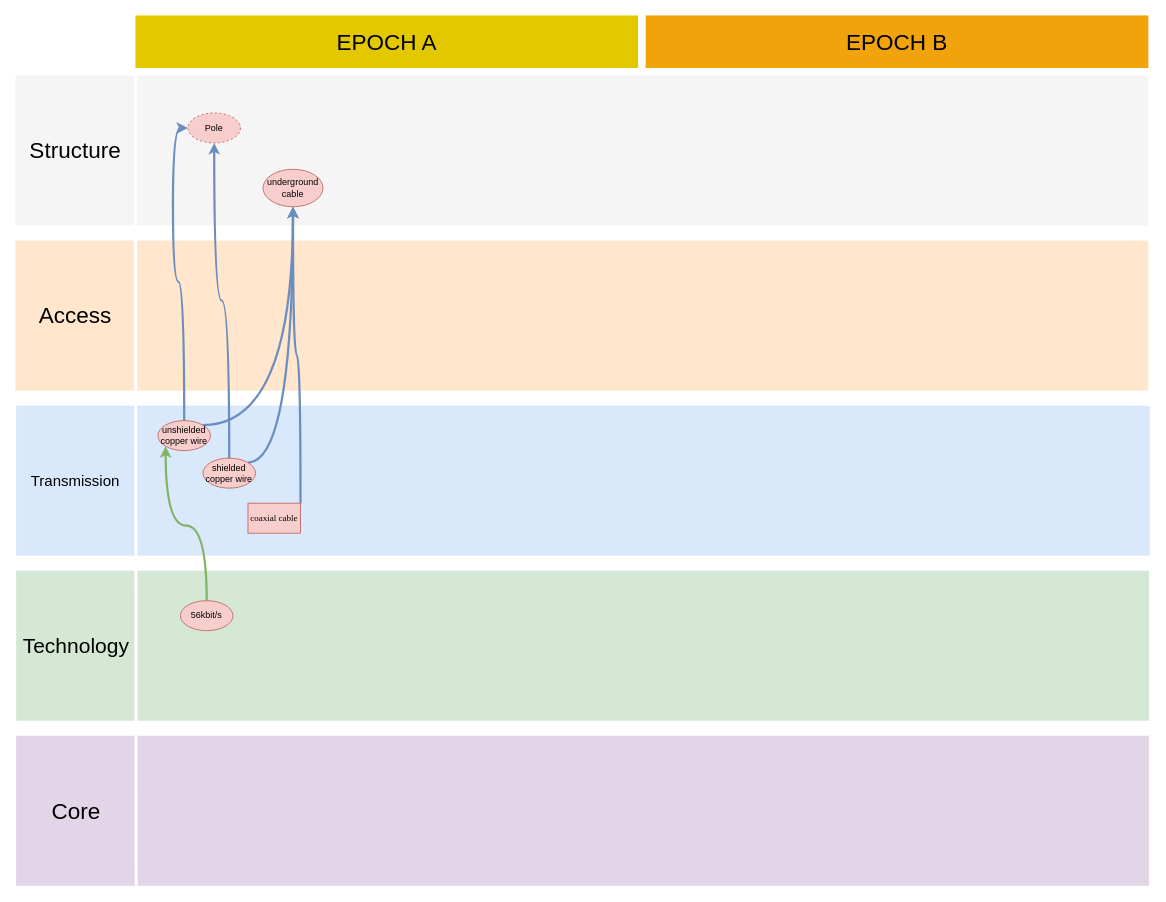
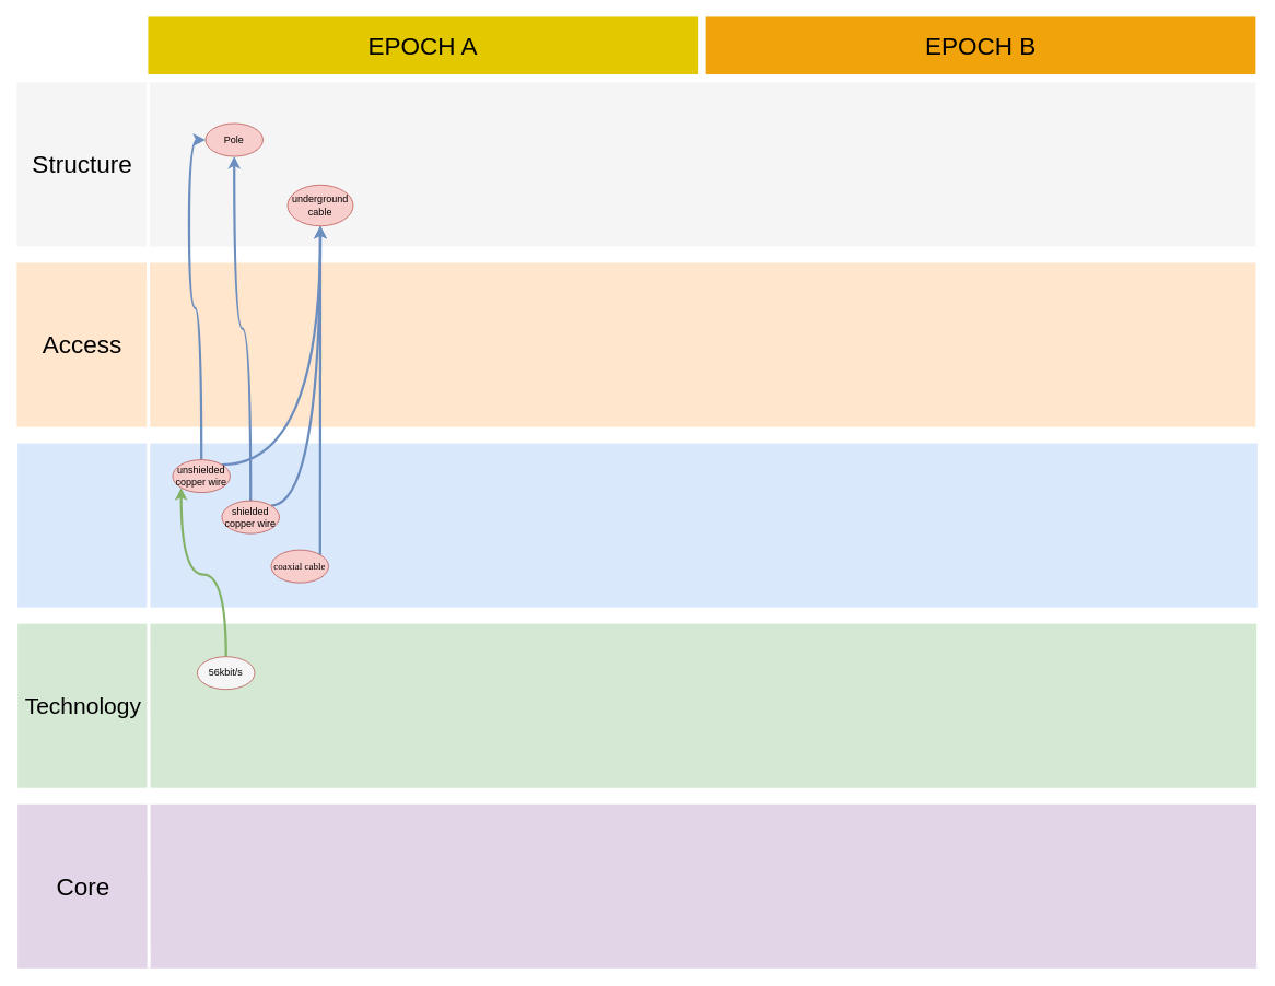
- <mxCell id="13" value="Pole" style="ellipse;whiteSpace=wrap;html=1;fillColor=#f8cecc;strokeColor=#b85450;dashed=1;" parent="1" vertex="1"><mxGeometry x="250" y="150" width="70" height="40" as="geometry" /></mxCell>
+ <mxCell id="13" value="Pole" style="ellipse;whiteSpace=wrap;html=1;fillColor=#f8cecc;strokeColor=#b85450;" parent="1" vertex="1"><mxGeometry x="250" y="150" width="70" height="40" as="geometry" /></mxCell>
- <mxCell id="7" value="&lt;font style=&quot;font-size: 20px;&quot;&gt;Transmission&lt;/font&gt;" style="text;html=1;strokeColor=none;fillColor=none;align=center;verticalAlign=middle;whiteSpace=wrap;rounded=0;" parent="1" vertex="1"><mxGeometry y="540" width="160" height="200" as="geometry" x="20" /></mxCell>
- <mxCell id="25" value="&lt;span style=&quot;caret-color: rgb(0, 0, 0); font-family: -webkit-standard; text-align: start; text-size-adjust: auto;&quot;&gt;&lt;font style=&quot;font-size: 12px;&quot;&gt;coaxial cable&lt;/font&gt;&lt;/span&gt;" style="whiteSpace=wrap;html=1;fillColor=#f8cecc;strokeColor=#b85450;rounded=0;" parent="1" vertex="1"><mxGeometry x="330" y="670" width="70" height="40" as="geometry" /></mxCell>
+ <mxCell id="25" value="&lt;span style=&quot;caret-color: rgb(0, 0, 0); font-family: -webkit-standard; text-align: start; text-size-adjust: auto;&quot;&gt;&lt;font style=&quot;font-size: 12px;&quot;&gt;coaxial cable&lt;/font&gt;&lt;/span&gt;" style="ellipse;whiteSpace=wrap;html=1;fillColor=#f8cecc;strokeColor=#b85450;" parent="1" vertex="1"><mxGeometry x="330" y="670" width="70" height="40" as="geometry" /></mxCell>
- <mxCell id="16" value="56kbit/s" style="ellipse;whiteSpace=wrap;html=1;fillColor=#f8cecc;strokeColor=#b85450;" parent="1" vertex="1"><mxGeometry x="240" y="800" width="70" height="40" as="geometry" /></mxCell>
+ <mxCell id="16" value="56kbit/s" style="ellipse;whiteSpace=wrap;html=1;fillColor=#f5f5f5;strokeColor=#b85450;" parent="1" vertex="1"><mxGeometry x="240" y="800" width="70" height="40" as="geometry" /></mxCell>
